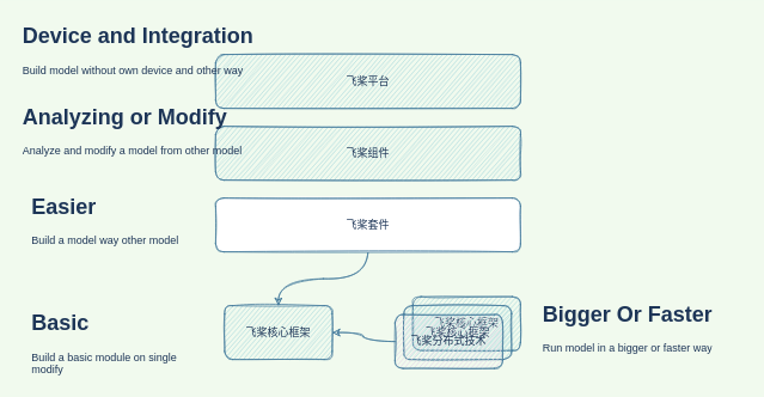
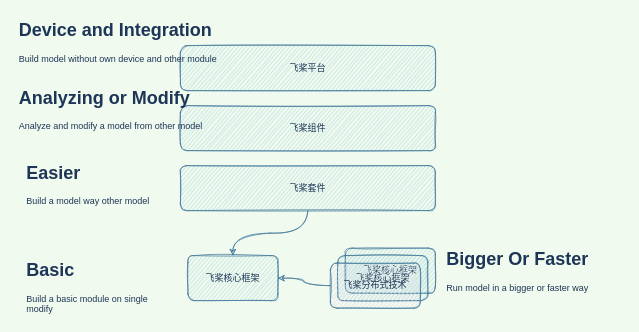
- <mxCell id="15" value="&lt;h1&gt;Device and Integration&lt;/h1&gt;&lt;p&gt;Build model without own device and other way&lt;/p&gt;" style="text;html=1;strokeColor=none;fillColor=none;spacing=5;spacingTop=-20;whiteSpace=wrap;overflow=hidden;rounded=1;fontColor=#1D3557;sketch=1;" vertex="1" parent="1"><mxGeometry x="20" y="20" width="350" height="80" as="geometry" /></mxCell>
+ <mxCell id="15" value="&lt;h1&gt;Device and Integration&lt;/h1&gt;&lt;p&gt;Build model without own device and other module&lt;/p&gt;" style="text;html=1;strokeColor=none;fillColor=none;spacing=5;spacingTop=-20;whiteSpace=wrap;overflow=hidden;rounded=1;fontColor=#1D3557;sketch=1;" vertex="1" parent="1"><mxGeometry x="20" y="20" width="350" height="80" as="geometry" /></mxCell>
- <mxCell id="10" value="飞桨套件" style="rounded=1;whiteSpace=wrap;html=1;fillColor=#ffffff;strokeColor=#457B9D;fontColor=#1D3557;sketch=1;" vertex="1" parent="1"><mxGeometry x="240" y="220" width="340" height="60" as="geometry" /></mxCell>
+ <mxCell id="10" value="飞桨套件" style="rounded=1;whiteSpace=wrap;html=1;fillColor=#A8DADC;strokeColor=#457B9D;fontColor=#1D3557;sketch=1;" vertex="1" parent="1"><mxGeometry x="240" y="220" width="340" height="60" as="geometry" /></mxCell>
- <mxCell id="4" value="&lt;h1&gt;Bigger Or Faster&lt;/h1&gt;&lt;p&gt;Run model in a bigger or faster way&lt;/p&gt;" style="text;html=1;strokeColor=none;fillColor=none;spacing=5;spacingTop=-20;whiteSpace=wrap;overflow=hidden;rounded=1;fontColor=#1D3557;sketch=1;" vertex="1" parent="1"><mxGeometry x="600" y="330" width="230" height="80" as="geometry" /></mxCell>
+ <mxCell id="4" value="&lt;h1&gt;Bigger Or Faster&lt;/h1&gt;&lt;p&gt;Run model in a bigger or faster way&lt;/p&gt;" style="text;html=1;strokeColor=none;fillColor=none;spacing=5;spacingTop=-20;whiteSpace=wrap;overflow=hidden;rounded=1;fontColor=#1D3557;sketch=1;" vertex="1" parent="1"><mxGeometry x="590" y="325" width="230" height="80" as="geometry" /></mxCell>
